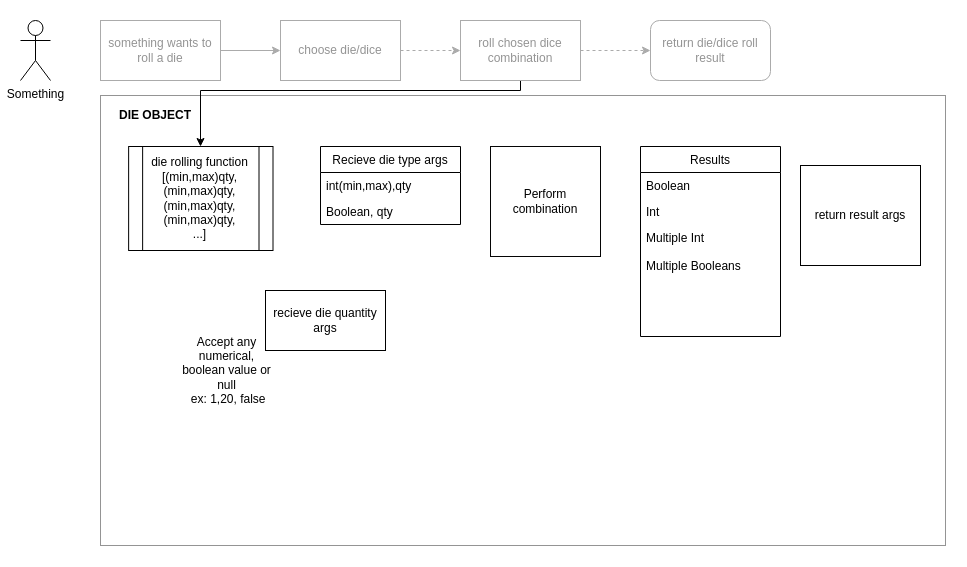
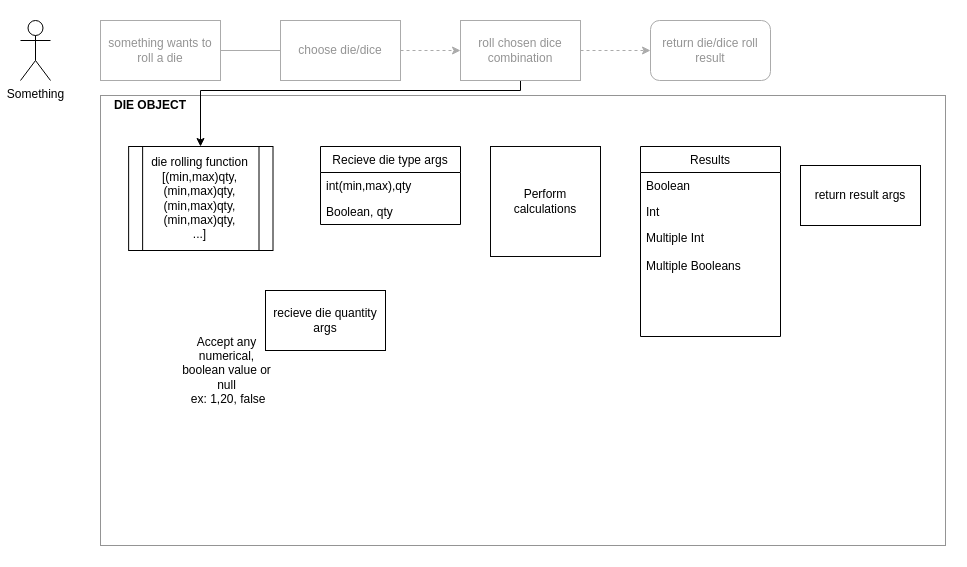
- <mxCell id="3" style="edgeStyle=orthogonalEdgeStyle;rounded=0;orthogonalLoop=1;jettySize=auto;html=1;entryX=0;entryY=0.5;entryDx=0;entryDy=0;strokeColor=#ABABAB;" parent="1" source="4" target="6" edge="1"><mxGeometry relative="1" as="geometry" /></mxCell>
+ <mxCell id="3" style="edgeStyle=orthogonalEdgeStyle;rounded=0;orthogonalLoop=1;jettySize=auto;html=1;entryX=0;entryY=0.5;entryDx=0;entryDy=0;strokeColor=#ABABAB;endArrow=none;" parent="1" source="4" target="6" edge="1"><mxGeometry relative="1" as="geometry" /></mxCell>
- <mxCell id="19" value="&lt;b&gt;DIE OBJECT&lt;/b&gt;" style="text;html=1;strokeColor=none;fillColor=none;align=center;verticalAlign=middle;whiteSpace=wrap;rounded=0;" parent="1" vertex="1"><mxGeometry x="115" y="105" width="80" height="20" as="geometry" /></mxCell>
+ <mxCell id="19" value="&lt;b&gt;DIE OBJECT&lt;/b&gt;" style="text;html=1;strokeColor=none;fillColor=none;align=center;verticalAlign=middle;whiteSpace=wrap;rounded=0;" parent="1" vertex="1"><mxGeometry x="110" y="95" width="80" height="20" as="geometry" /></mxCell>
- <mxCell id="24" value="Perform combination" style="whiteSpace=wrap;html=1;aspect=fixed;strokeColor=#050505;" parent="1" vertex="1"><mxGeometry x="490" y="146" width="110" height="110" as="geometry" /></mxCell>
+ <mxCell id="24" value="Perform calculations" style="whiteSpace=wrap;html=1;aspect=fixed;strokeColor=#050505;" parent="1" vertex="1"><mxGeometry x="490" y="146" width="110" height="110" as="geometry" /></mxCell>
- <mxCell id="12" value="return result args" style="rounded=0;whiteSpace=wrap;html=1;" parent="1" vertex="1"><mxGeometry x="800" y="165" width="120" height="100" as="geometry" /></mxCell>
+ <mxCell id="12" value="return result args" style="rounded=0;whiteSpace=wrap;html=1;" parent="1" vertex="1"><mxGeometry x="800" y="165" width="120" height="60" as="geometry" /></mxCell>
